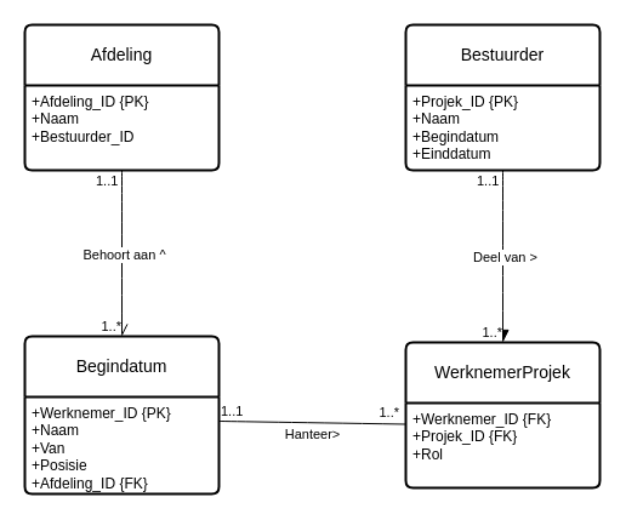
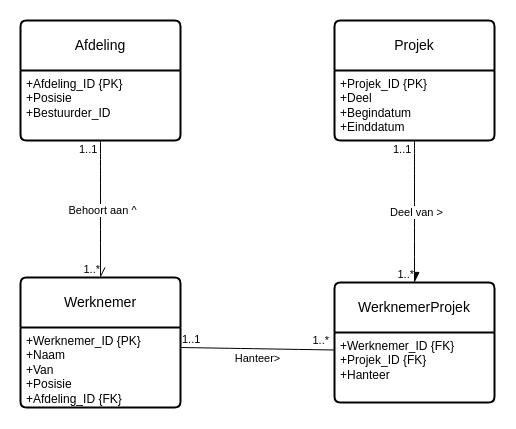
- <mxCell id="4" value="Bestuurder" style="swimlane;childLayout=stackLayout;horizontal=1;startSize=50;horizontalStack=0;rounded=1;fontSize=14;fontStyle=0;strokeWidth=2;resizeParent=0;resizeLast=1;shadow=0;dashed=0;align=center;arcSize=4;whiteSpace=wrap;html=1;" parent="1" vertex="1"><mxGeometry x="334" y="20" width="160" height="120" as="geometry" /></mxCell>
+ <mxCell id="4" value="Projek" style="swimlane;childLayout=stackLayout;horizontal=1;startSize=50;horizontalStack=0;rounded=1;fontSize=14;fontStyle=0;strokeWidth=2;resizeParent=0;resizeLast=1;shadow=0;dashed=0;align=center;arcSize=4;whiteSpace=wrap;html=1;" parent="1" vertex="1"><mxGeometry x="334" y="20" width="160" height="120" as="geometry" /></mxCell>
- <mxCell id="3" value="+Afdeling_ID {PK}&lt;div&gt;+Naam&lt;/div&gt;&lt;div&gt;+Bestuurder_ID&amp;nbsp;&lt;/div&gt;" style="align=left;strokeColor=none;fillColor=none;spacingLeft=4;spacingRight=4;fontSize=12;verticalAlign=top;resizable=0;rotatable=0;part=1;html=1;whiteSpace=wrap;" parent="2" vertex="1"><mxGeometry y="50" width="160" height="70" as="geometry" /></mxCell>
+ <mxCell id="3" value="+Afdeling_ID {PK}&lt;div&gt;+Posisie&lt;/div&gt;&lt;div&gt;+Bestuurder_ID&amp;nbsp;&lt;/div&gt;" style="align=left;strokeColor=none;fillColor=none;spacingLeft=4;spacingRight=4;fontSize=12;verticalAlign=top;resizable=0;rotatable=0;part=1;html=1;whiteSpace=wrap;" parent="2" vertex="1"><mxGeometry y="50" width="160" height="70" as="geometry" /></mxCell>
- <mxCell id="5" value="+Projek_ID {PK}&lt;div&gt;+Naam&lt;/div&gt;&lt;div&gt;+Begindatum&lt;/div&gt;&lt;div&gt;+Einddatum&lt;/div&gt;" style="align=left;strokeColor=none;fillColor=none;spacingLeft=4;spacingRight=4;fontSize=12;verticalAlign=top;resizable=0;rotatable=0;part=1;html=1;whiteSpace=wrap;" parent="4" vertex="1"><mxGeometry y="50" width="160" height="70" as="geometry" /></mxCell>
+ <mxCell id="5" value="+Projek_ID {PK}&lt;div&gt;+Deel&lt;/div&gt;&lt;div&gt;+Begindatum&lt;/div&gt;&lt;div&gt;+Einddatum&lt;/div&gt;" style="align=left;strokeColor=none;fillColor=none;spacingLeft=4;spacingRight=4;fontSize=12;verticalAlign=top;resizable=0;rotatable=0;part=1;html=1;whiteSpace=wrap;" parent="4" vertex="1"><mxGeometry y="50" width="160" height="70" as="geometry" /></mxCell>
- <mxCell id="6" value="Begindatum" style="swimlane;childLayout=stackLayout;horizontal=1;startSize=50;horizontalStack=0;rounded=1;fontSize=14;fontStyle=0;strokeWidth=2;resizeParent=0;resizeLast=1;shadow=0;dashed=0;align=center;arcSize=4;whiteSpace=wrap;html=1;" parent="1" vertex="1"><mxGeometry x="20" y="277" width="160" height="130" as="geometry" /></mxCell>
+ <mxCell id="6" value="Werknemer" style="swimlane;childLayout=stackLayout;horizontal=1;startSize=50;horizontalStack=0;rounded=1;fontSize=14;fontStyle=0;strokeWidth=2;resizeParent=0;resizeLast=1;shadow=0;dashed=0;align=center;arcSize=4;whiteSpace=wrap;html=1;" parent="1" vertex="1"><mxGeometry x="20" y="277" width="160" height="130" as="geometry" /></mxCell>
- <mxCell id="9" value="&lt;span style=&quot;background-color: transparent; color: light-dark(rgb(0, 0, 0), rgb(255, 255, 255));&quot;&gt;+Werknemer_ID {FK}&lt;/span&gt;&lt;div&gt;+Projek_ID {FK}&lt;/div&gt;&lt;div&gt;+Rol&lt;/div&gt;" style="align=left;strokeColor=none;fillColor=none;spacingLeft=4;spacingRight=4;fontSize=12;verticalAlign=top;resizable=0;rotatable=0;part=1;html=1;whiteSpace=wrap;" parent="8" vertex="1"><mxGeometry y="50" width="160" height="70" as="geometry" /></mxCell>
+ <mxCell id="9" value="&lt;span style=&quot;background-color: transparent; color: light-dark(rgb(0, 0, 0), rgb(255, 255, 255));&quot;&gt;+Werknemer_ID {FK}&lt;/span&gt;&lt;div&gt;+Projek_ID {FK}&lt;/div&gt;&lt;div&gt;+Hanteer&lt;/div&gt;" style="align=left;strokeColor=none;fillColor=none;spacingLeft=4;spacingRight=4;fontSize=12;verticalAlign=top;resizable=0;rotatable=0;part=1;html=1;whiteSpace=wrap;" parent="8" vertex="1"><mxGeometry y="50" width="160" height="70" as="geometry" /></mxCell>
